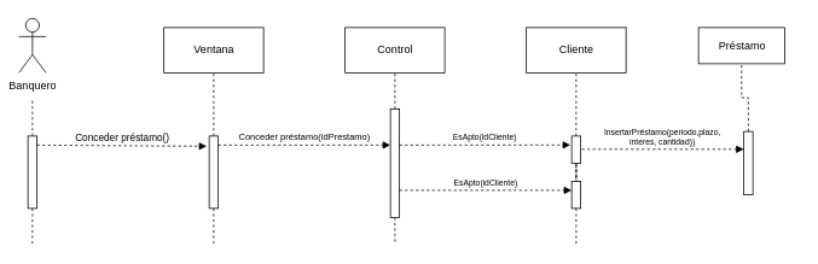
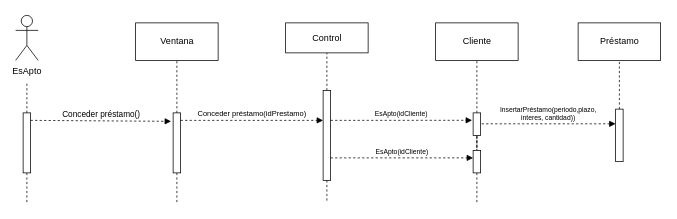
- <mxCell id="5" value="Préstamo" style="html=1;" parent="1" vertex="1"><mxGeometry x="770" y="30" width="95" height="40" as="geometry" /></mxCell>
+ <mxCell id="5" value="Préstamo" style="html=1;" parent="1" vertex="1"><mxGeometry x="770" y="30" width="110" height="50" as="geometry" /></mxCell>
- <mxCell id="4" value="Control" style="html=1;" parent="1" vertex="1"><mxGeometry x="380" y="30" width="110" height="50" as="geometry" /></mxCell>
+ <mxCell id="4" value="Control" style="html=1;" parent="1" vertex="1"><mxGeometry x="380" y="30" width="110" height="40" as="geometry" /></mxCell>
- <mxCell id="2" value="Banquero" style="shape=umlActor;verticalLabelPosition=bottom;verticalAlign=top;html=1;" parent="1" vertex="1"><mxGeometry x="20" y="20" width="30" height="60" as="geometry" /></mxCell>
+ <mxCell id="2" value="EsApto" style="shape=umlActor;verticalLabelPosition=bottom;verticalAlign=top;html=1;" parent="1" vertex="1"><mxGeometry x="20" y="20" width="30" height="60" as="geometry" /></mxCell>
